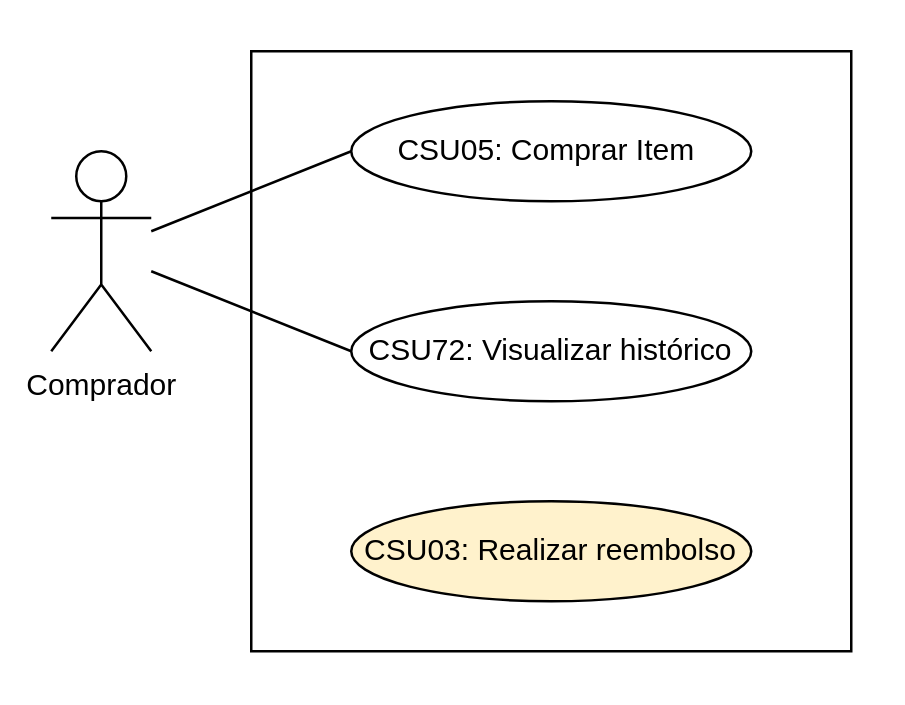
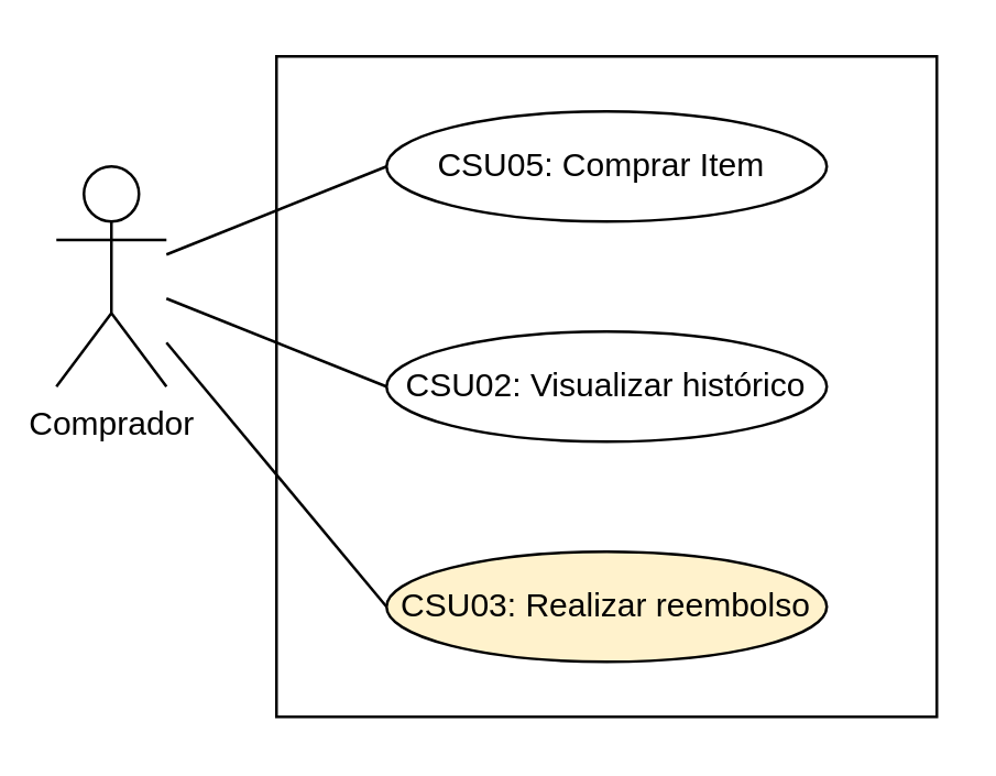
- <mxCell id="5" value="CSU72: Visualizar histórico" style="ellipse;whiteSpace=wrap;html=1;" parent="1" vertex="1"><mxGeometry x="140" y="120" width="160" height="40" as="geometry" /></mxCell>
+ <mxCell id="5" value="CSU02: Visualizar histórico" style="ellipse;whiteSpace=wrap;html=1;" parent="1" vertex="1"><mxGeometry x="140" y="120" width="160" height="40" as="geometry" /></mxCell>
+ <mxCell id="9" value="" style="endArrow=none;html=1;rounded=0;entryX=0;entryY=0.5;entryDx=0;entryDy=0;" edge="1" parent="1" source="2" target="6"><mxGeometry width="50" height="50" relative="1" as="geometry"><mxPoint x="20" y="240" as="sourcePoint" /><mxPoint x="70" y="190" as="targetPoint" /></mxGeometry></mxCell>
